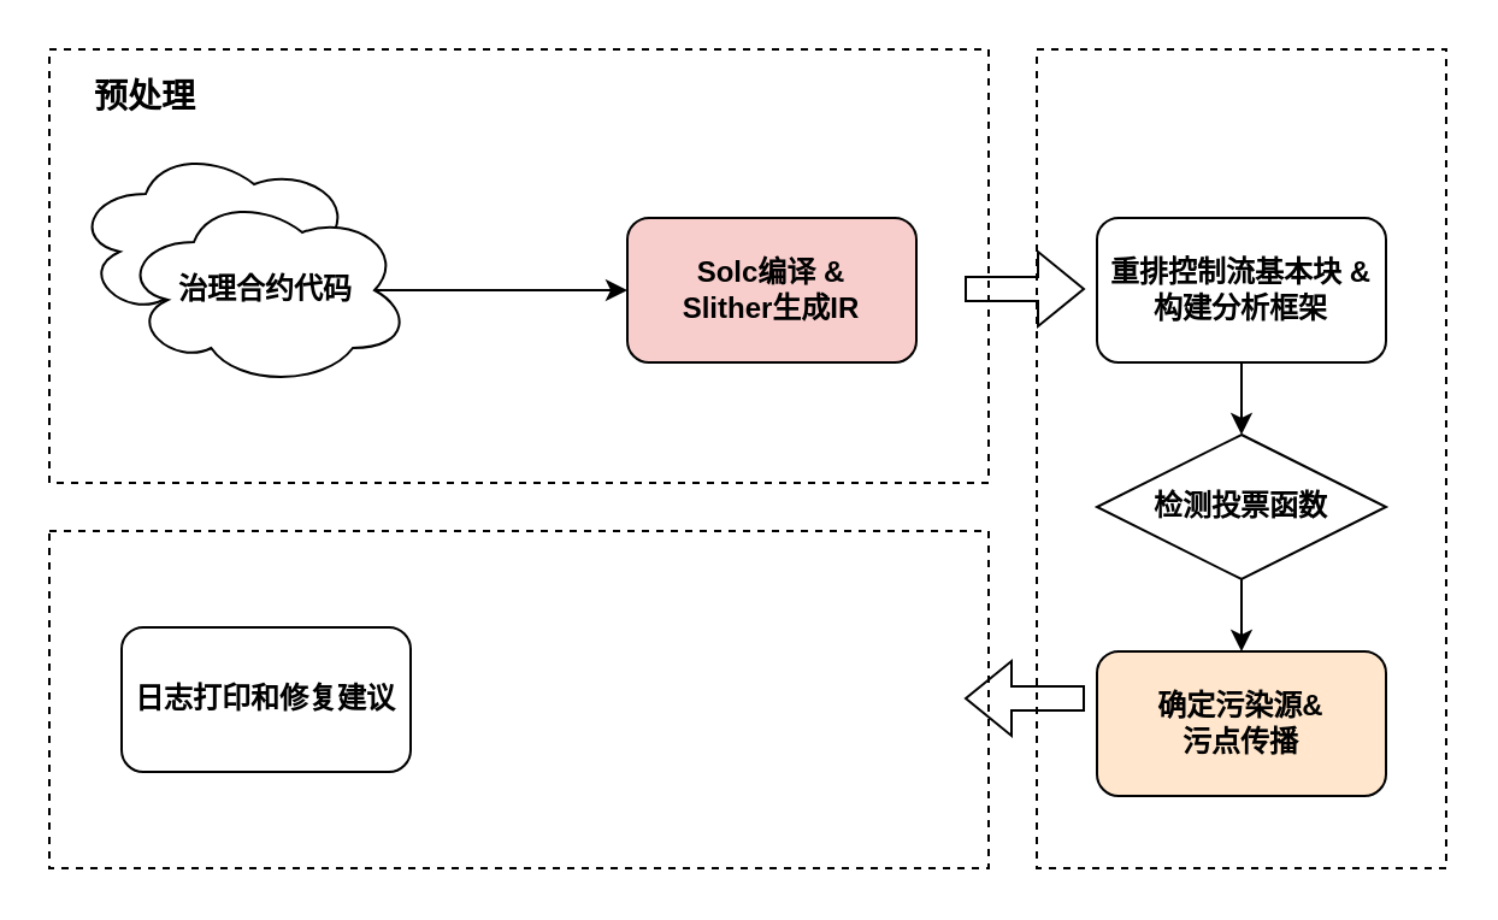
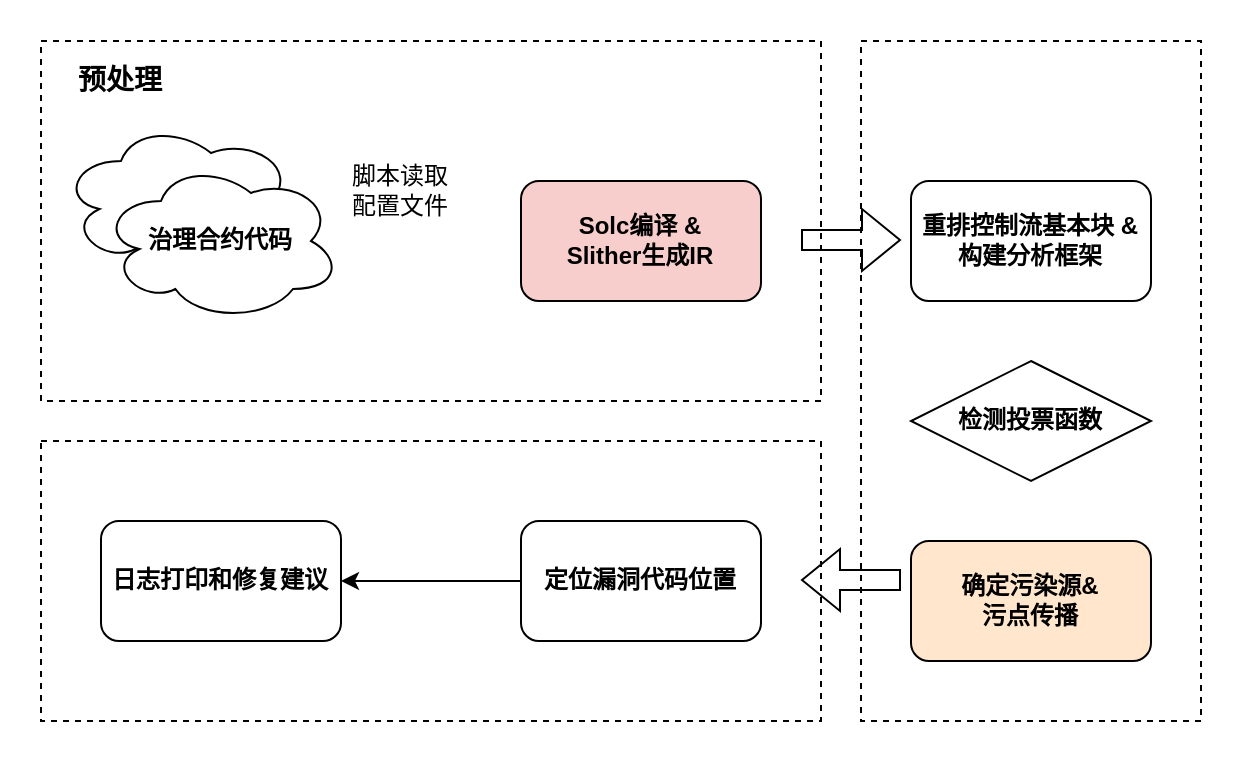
+ <mxCell id="9" value="脚本读取配置文件" style="text;html=1;strokeColor=none;fillColor=none;align=center;verticalAlign=middle;whiteSpace=wrap;rounded=0;" vertex="1" parent="1"><mxGeometry x="170" y="80" width="60" height="30" as="geometry" /></mxCell>
- <mxCell id="7" style="edgeStyle=orthogonalEdgeStyle;rounded=0;orthogonalLoop=1;jettySize=auto;html=1;entryX=0;entryY=0.5;entryDx=0;entryDy=0;exitX=0.875;exitY=0.5;exitDx=0;exitDy=0;exitPerimeter=0;" edge="1" parent="1" source="8" target="5"><mxGeometry relative="1" as="geometry"><mxPoint x="180" y="120" as="sourcePoint" /></mxGeometry></mxCell>
- <mxCell id="10" value="" style="edgeStyle=orthogonalEdgeStyle;rounded=0;orthogonalLoop=1;jettySize=auto;html=1;" edge="1" parent="1" source="11" target="15"><mxGeometry relative="1" as="geometry" /></mxCell>
- <mxCell id="14" value="" style="edgeStyle=orthogonalEdgeStyle;rounded=0;orthogonalLoop=1;jettySize=auto;html=1;" edge="1" parent="1" source="15" target="13"><mxGeometry relative="1" as="geometry" /></mxCell>
+ <mxCell id="17" value="" style="edgeStyle=orthogonalEdgeStyle;rounded=0;orthogonalLoop=1;jettySize=auto;html=1;" edge="1" parent="1" source="18" target="19"><mxGeometry relative="1" as="geometry" /></mxCell>
+ <mxCell id="18" value="定位漏洞代码位置" style="rounded=1;whiteSpace=wrap;html=1;fontStyle=1" vertex="1" parent="1"><mxGeometry x="260" y="260" width="120" height="60" as="geometry" /></mxCell>
